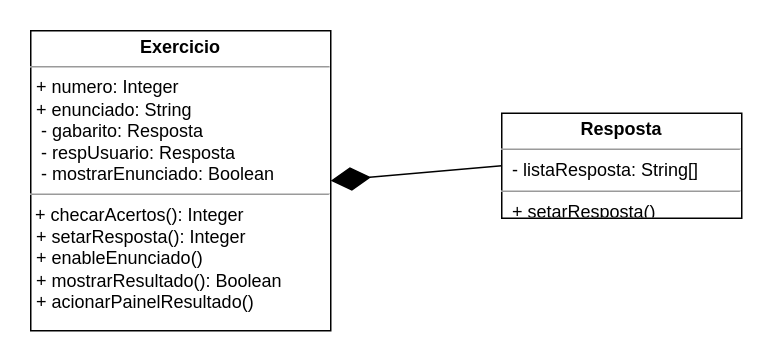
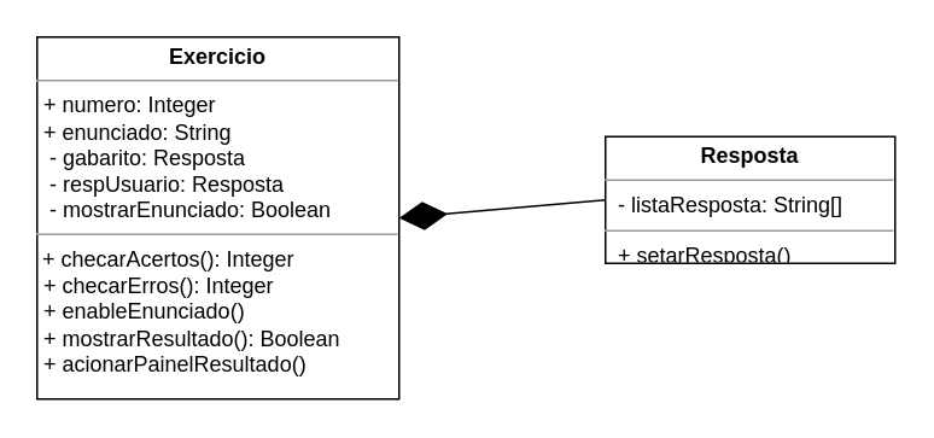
- <mxCell id="2" value="&lt;p style=&quot;margin:0px;margin-top:4px;text-align:center;&quot;&gt;&lt;b&gt;Exercicio&lt;/b&gt;&lt;/p&gt;&lt;hr size=&quot;1&quot;&gt;&lt;p style=&quot;margin:0px;margin-left:4px;&quot;&gt;+ numero: Integer&lt;/p&gt;&lt;p style=&quot;margin:0px;margin-left:4px;&quot;&gt;+ enunciado: String&lt;/p&gt;&lt;p style=&quot;margin:0px;margin-left:4px;&quot;&gt;&amp;nbsp;- gabarito: Resposta&lt;/p&gt;&lt;p style=&quot;margin:0px;margin-left:4px;&quot;&gt;&amp;nbsp;- respUsuario: Resposta&lt;/p&gt;&lt;p style=&quot;margin:0px;margin-left:4px;&quot;&gt;&amp;nbsp;- mostrarEnunciado: Boolean&lt;/p&gt;&lt;hr size=&quot;1&quot;&gt;&amp;nbsp;+ checarAcertos(): Integer&lt;p style=&quot;margin:0px;margin-left:4px;&quot;&gt;+ setarResposta(): Integer&lt;br&gt;&lt;/p&gt;&lt;p style=&quot;margin:0px;margin-left:4px;&quot;&gt;+ enableEnunciado()&lt;/p&gt;&lt;p style=&quot;margin:0px;margin-left:4px;&quot;&gt;+ mostrarResultado(): Boolean&lt;/p&gt;&lt;p style=&quot;margin:0px;margin-left:4px;&quot;&gt;+ acionarPainelResultado()&lt;/p&gt;" style="verticalAlign=top;align=left;overflow=fill;html=1;whiteSpace=wrap;" vertex="1" parent="1"><mxGeometry x="20" y="20" width="200" height="200" as="geometry" /></mxCell>
+ <mxCell id="2" value="&lt;p style=&quot;margin:0px;margin-top:4px;text-align:center;&quot;&gt;&lt;b&gt;Exercicio&lt;/b&gt;&lt;/p&gt;&lt;hr size=&quot;1&quot;&gt;&lt;p style=&quot;margin:0px;margin-left:4px;&quot;&gt;+ numero: Integer&lt;/p&gt;&lt;p style=&quot;margin:0px;margin-left:4px;&quot;&gt;+ enunciado: String&lt;/p&gt;&lt;p style=&quot;margin:0px;margin-left:4px;&quot;&gt;&amp;nbsp;- gabarito: Resposta&lt;/p&gt;&lt;p style=&quot;margin:0px;margin-left:4px;&quot;&gt;&amp;nbsp;- respUsuario: Resposta&lt;/p&gt;&lt;p style=&quot;margin:0px;margin-left:4px;&quot;&gt;&amp;nbsp;- mostrarEnunciado: Boolean&lt;/p&gt;&lt;hr size=&quot;1&quot;&gt;&amp;nbsp;+ checarAcertos(): Integer&lt;p style=&quot;margin:0px;margin-left:4px;&quot;&gt;+ checarErros(): Integer&lt;br&gt;&lt;/p&gt;&lt;p style=&quot;margin:0px;margin-left:4px;&quot;&gt;+ enableEnunciado()&lt;/p&gt;&lt;p style=&quot;margin:0px;margin-left:4px;&quot;&gt;+ mostrarResultado(): Boolean&lt;/p&gt;&lt;p style=&quot;margin:0px;margin-left:4px;&quot;&gt;+ acionarPainelResultado()&lt;/p&gt;" style="verticalAlign=top;align=left;overflow=fill;html=1;whiteSpace=wrap;" vertex="1" parent="1"><mxGeometry x="20" y="20" width="200" height="200" as="geometry" /></mxCell>
